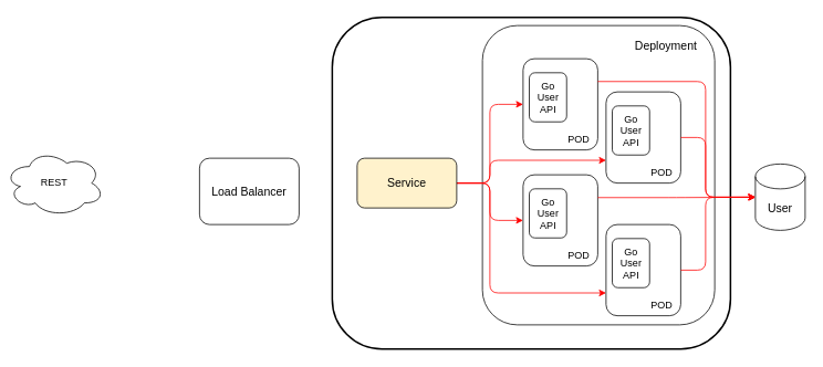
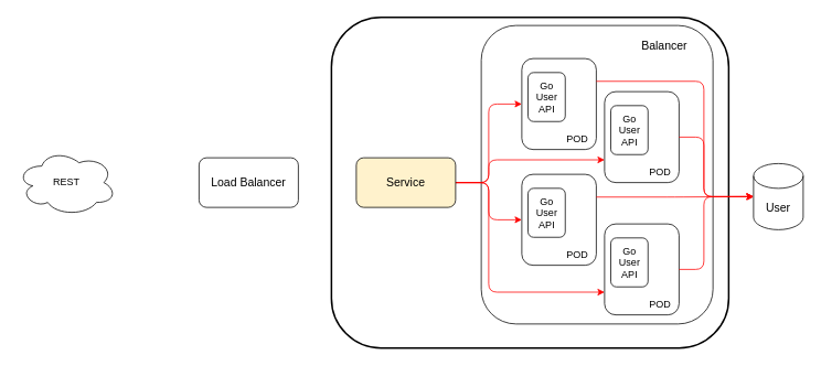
- <mxCell id="9" value="Deployment" style="text;html=1;strokeColor=none;fillColor=none;align=center;verticalAlign=middle;whiteSpace=wrap;rounded=0;fontSize=14;" vertex="1" parent="4"><mxGeometry x="95" y="-30" width="155" height="30" as="geometry" /></mxCell>
+ <mxCell id="9" value="Balancer" style="text;html=1;strokeColor=none;fillColor=none;align=center;verticalAlign=middle;whiteSpace=wrap;rounded=0;fontSize=14;" vertex="1" parent="4"><mxGeometry x="95" y="-30" width="155" height="30" as="geometry" /></mxCell>
- <mxCell id="3" value="REST" style="ellipse;shape=cloud;whiteSpace=wrap;html=1;" parent="1" vertex="1"><mxGeometry x="5" y="180" width="120" height="80" as="geometry" /></mxCell>
+ <mxCell id="3" value="REST" style="ellipse;shape=cloud;whiteSpace=wrap;html=1;" parent="1" vertex="1"><mxGeometry x="20" y="180" width="120" height="80" as="geometry" /></mxCell>
- <mxCell id="15" value="Load Balancer" style="rounded=1;whiteSpace=wrap;html=1;fontSize=14;" parent="1" vertex="1"><mxGeometry x="240" y="190" width="120" height="80" as="geometry" /></mxCell>
+ <mxCell id="15" value="Load Balancer" style="rounded=1;whiteSpace=wrap;html=1;fontSize=14;" parent="1" vertex="1"><mxGeometry x="240" y="190" width="120" height="60" as="geometry" /></mxCell>
